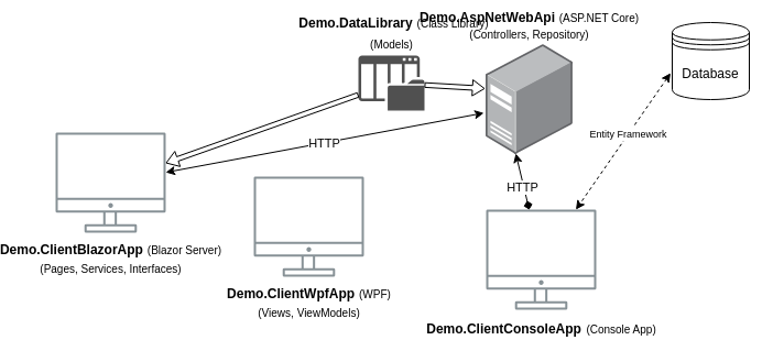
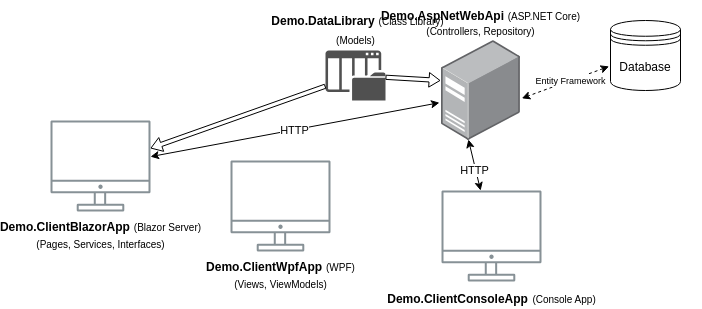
- <mxCell id="5" value="&lt;font style=&quot;font-size: 9px;&quot;&gt;Entity Framework&lt;/font&gt;" style="rounded=0;orthogonalLoop=1;jettySize=auto;html=1;exitX=-0.021;exitY=0.656;exitDx=0;exitDy=0;exitPerimeter=0;startArrow=classic;startFill=1;dashed=1;" parent="1" source="6" target="9" edge="1"><mxGeometry x="-0.117" relative="1" as="geometry"><mxPoint as="offset" /></mxGeometry></mxCell>
+ <mxCell id="5" value="&lt;font style=&quot;font-size: 9px;&quot;&gt;Entity Framework&lt;/font&gt;" style="rounded=0;orthogonalLoop=1;jettySize=auto;html=1;exitX=-0.021;exitY=0.656;exitDx=0;exitDy=0;exitPerimeter=0;entryX=1.018;entryY=0.578;entryDx=0;entryDy=0;entryPerimeter=0;startArrow=classic;startFill=1;dashed=1;" parent="1" source="6" target="3" edge="1"><mxGeometry x="-0.117" relative="1" as="geometry"><mxPoint as="offset" /></mxGeometry></mxCell>
- <mxCell id="10" style="rounded=0;orthogonalLoop=1;jettySize=auto;html=1;exitX=0.341;exitY=0.99;exitDx=0;exitDy=0;exitPerimeter=0;startArrow=classic;startFill=1;endArrow=diamond;" parent="1" source="3" target="9" edge="1"><mxGeometry relative="1" as="geometry"><mxPoint x="420" y="132" as="sourcePoint" /><mxPoint x="310" y="189" as="targetPoint" /></mxGeometry></mxCell>
+ <mxCell id="10" style="rounded=0;orthogonalLoop=1;jettySize=auto;html=1;exitX=0.341;exitY=0.99;exitDx=0;exitDy=0;exitPerimeter=0;startArrow=classic;startFill=1;" parent="1" source="3" target="9" edge="1"><mxGeometry relative="1" as="geometry"><mxPoint x="420" y="132" as="sourcePoint" /><mxPoint x="310" y="189" as="targetPoint" /></mxGeometry></mxCell>
